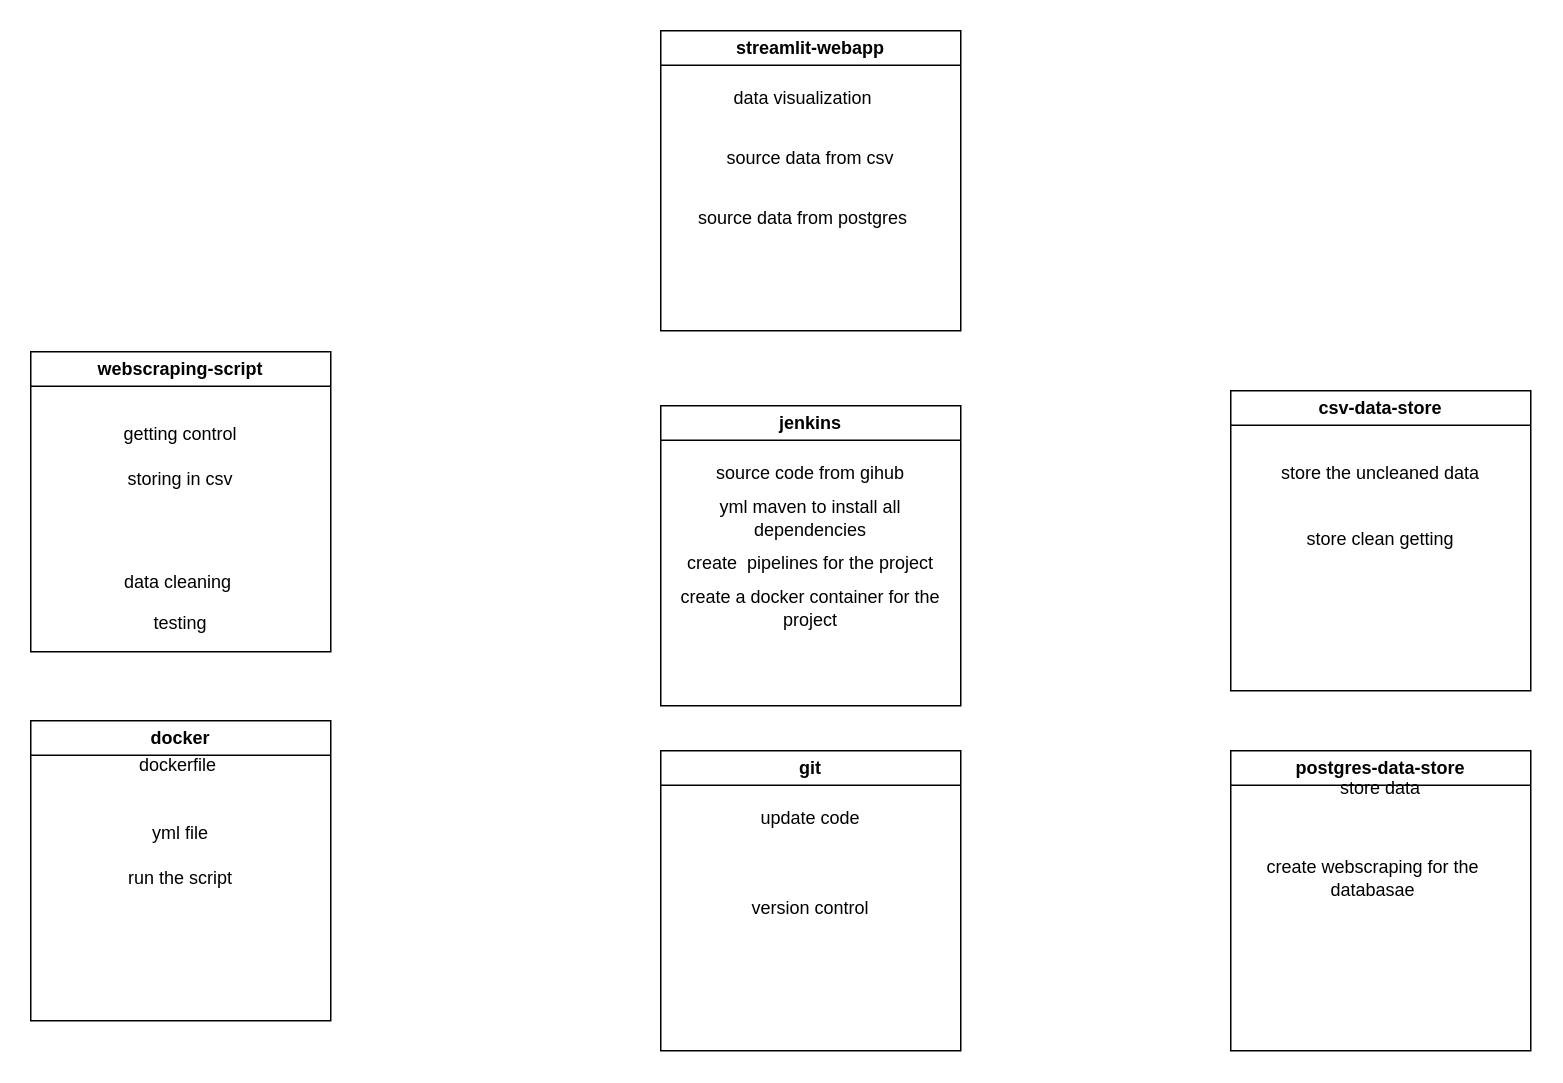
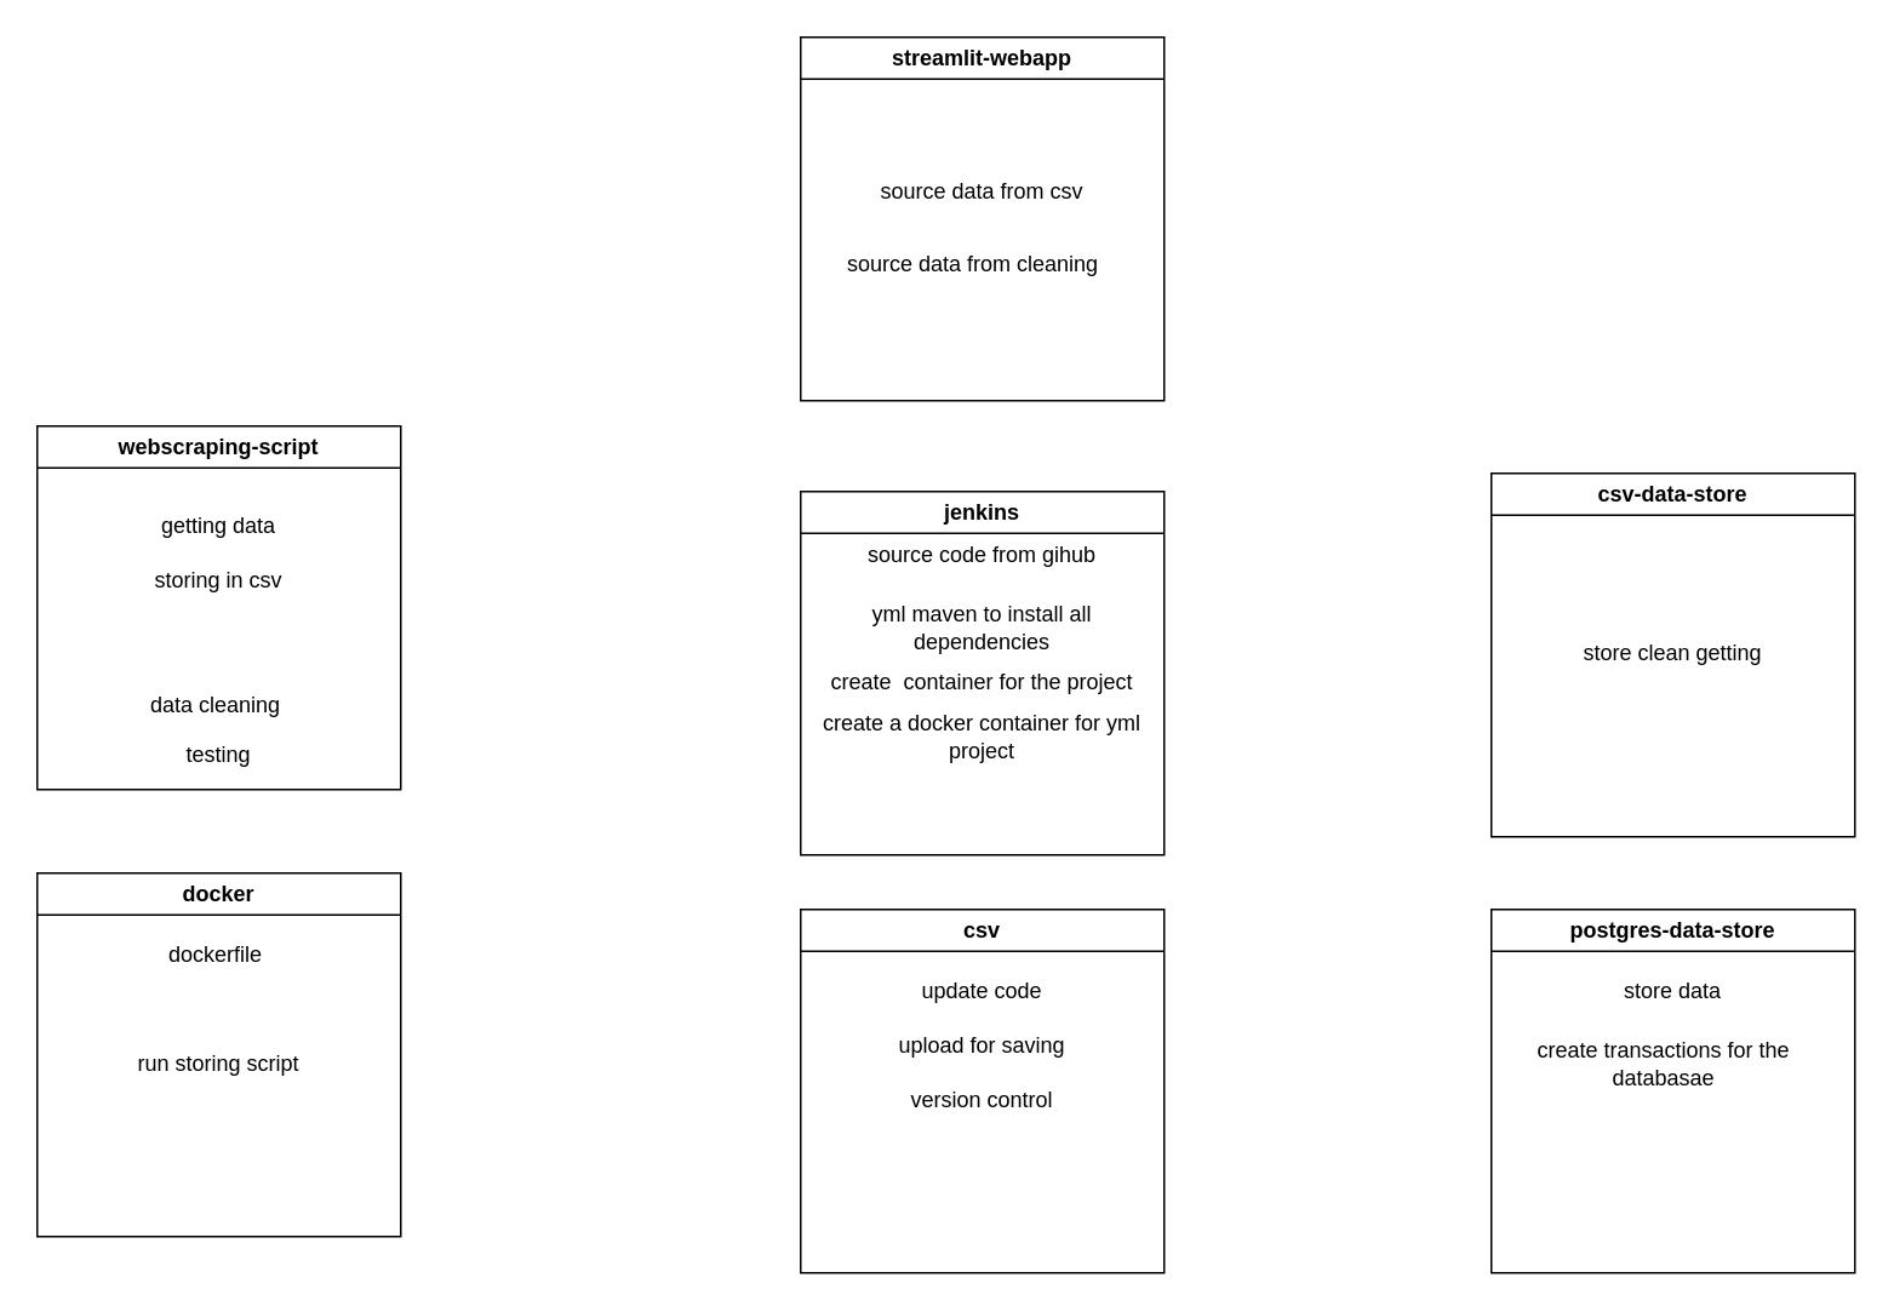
- <mxCell id="16" value="data visualization" style="text;html=1;strokeColor=none;fillColor=none;align=center;verticalAlign=middle;whiteSpace=wrap;rounded=0;" vertex="1" parent="15"><mxGeometry y="30" width="190" height="30" as="geometry" /></mxCell>
- <mxCell id="17" value="source data from postgres" style="text;html=1;strokeColor=none;fillColor=none;align=center;verticalAlign=middle;whiteSpace=wrap;rounded=0;" vertex="1" parent="15"><mxGeometry y="110" width="190" height="30" as="geometry" /></mxCell>
+ <mxCell id="17" value="source data from cleaning" style="text;html=1;strokeColor=none;fillColor=none;align=center;verticalAlign=middle;whiteSpace=wrap;rounded=0;" vertex="1" parent="15"><mxGeometry y="110" width="190" height="30" as="geometry" /></mxCell>
- <mxCell id="23" value="getting control" style="text;html=1;strokeColor=none;fillColor=none;align=center;verticalAlign=middle;whiteSpace=wrap;rounded=0;" vertex="1" parent="22"><mxGeometry x="5" y="40" width="190" height="30" as="geometry" /></mxCell>
+ <mxCell id="23" value="getting data" style="text;html=1;strokeColor=none;fillColor=none;align=center;verticalAlign=middle;whiteSpace=wrap;rounded=0;" vertex="1" parent="22"><mxGeometry x="5" y="40" width="190" height="30" as="geometry" /></mxCell>
- <mxCell id="3" value="source code from gihub" style="text;html=1;strokeColor=none;fillColor=none;align=center;verticalAlign=middle;whiteSpace=wrap;rounded=0;" vertex="1" parent="2"><mxGeometry x="5" y="30" width="190" height="30" as="geometry" /></mxCell>
+ <mxCell id="3" value="source code from gihub" style="text;html=1;strokeColor=none;fillColor=none;align=center;verticalAlign=middle;whiteSpace=wrap;rounded=0;" vertex="1" parent="2"><mxGeometry x="5" y="20" width="190" height="30" as="geometry" /></mxCell>
- <mxCell id="20" value="store the uncleaned data" style="text;html=1;strokeColor=none;fillColor=none;align=center;verticalAlign=middle;whiteSpace=wrap;rounded=0;" vertex="1" parent="19"><mxGeometry x="5" y="40" width="190" height="30" as="geometry" /></mxCell>
- <mxCell id="5" value="create&amp;nbsp; pipelines for the project" style="text;html=1;strokeColor=none;fillColor=none;align=center;verticalAlign=middle;whiteSpace=wrap;rounded=0;" vertex="1" parent="2"><mxGeometry x="5" y="90" width="190" height="30" as="geometry" /></mxCell>
+ <mxCell id="5" value="create&amp;nbsp; container for the project" style="text;html=1;strokeColor=none;fillColor=none;align=center;verticalAlign=middle;whiteSpace=wrap;rounded=0;" vertex="1" parent="2"><mxGeometry x="5" y="90" width="190" height="30" as="geometry" /></mxCell>
- <mxCell id="6" value="create a docker container for the project" style="text;html=1;strokeColor=none;fillColor=none;align=center;verticalAlign=middle;whiteSpace=wrap;rounded=0;" vertex="1" parent="2"><mxGeometry x="5" y="120" width="190" height="30" as="geometry" /></mxCell>
+ <mxCell id="6" value="create a docker container for yml project" style="text;html=1;strokeColor=none;fillColor=none;align=center;verticalAlign=middle;whiteSpace=wrap;rounded=0;" vertex="1" parent="2"><mxGeometry x="5" y="120" width="190" height="30" as="geometry" /></mxCell>
- <mxCell id="12" value="dockerfile&amp;nbsp;" style="text;html=1;strokeColor=none;fillColor=none;align=center;verticalAlign=middle;whiteSpace=wrap;rounded=0;" vertex="1" parent="11"><mxGeometry x="5" y="15" width="190" height="30" as="geometry" /></mxCell>
+ <mxCell id="12" value="dockerfile&amp;nbsp;" style="text;html=1;strokeColor=none;fillColor=none;align=center;verticalAlign=middle;whiteSpace=wrap;rounded=0;" vertex="1" parent="11"><mxGeometry x="5" y="30" width="190" height="30" as="geometry" /></mxCell>
- <mxCell id="7" value="git" style="swimlane;whiteSpace=wrap;html=1;" vertex="1" parent="1"><mxGeometry x="440" y="500" width="200" height="200" as="geometry" /></mxCell>
+ <mxCell id="7" value="csv" style="swimlane;whiteSpace=wrap;html=1;" vertex="1" parent="1"><mxGeometry x="440" y="500" width="200" height="200" as="geometry" /></mxCell>
- <mxCell id="28" value="store data" style="text;html=1;strokeColor=none;fillColor=none;align=center;verticalAlign=middle;whiteSpace=wrap;rounded=0;" vertex="1" parent="27"><mxGeometry x="5" y="10" width="190" height="30" as="geometry" /></mxCell>
+ <mxCell id="28" value="store data" style="text;html=1;strokeColor=none;fillColor=none;align=center;verticalAlign=middle;whiteSpace=wrap;rounded=0;" vertex="1" parent="27"><mxGeometry x="5" y="30" width="190" height="30" as="geometry" /></mxCell>
- <mxCell id="13" value="yml file" style="text;html=1;strokeColor=none;fillColor=none;align=center;verticalAlign=middle;whiteSpace=wrap;rounded=0;" vertex="1" parent="11"><mxGeometry x="5" y="60" width="190" height="30" as="geometry" /></mxCell>
+ <mxCell id="9" value="upload for saving" style="text;html=1;strokeColor=none;fillColor=none;align=center;verticalAlign=middle;whiteSpace=wrap;rounded=0;" vertex="1" parent="7"><mxGeometry x="5" y="60" width="190" height="30" as="geometry" /></mxCell>
- <mxCell id="14" value="run the script" style="text;html=1;strokeColor=none;fillColor=none;align=center;verticalAlign=middle;whiteSpace=wrap;rounded=0;" vertex="1" parent="11"><mxGeometry x="5" y="90" width="190" height="30" as="geometry" /></mxCell>
+ <mxCell id="14" value="run storing script" style="text;html=1;strokeColor=none;fillColor=none;align=center;verticalAlign=middle;whiteSpace=wrap;rounded=0;" vertex="1" parent="11"><mxGeometry x="5" y="90" width="190" height="30" as="geometry" /></mxCell>
- <mxCell id="29" value="create webscraping for the databasae" style="text;html=1;strokeColor=none;fillColor=none;align=center;verticalAlign=middle;whiteSpace=wrap;rounded=0;" vertex="1" parent="27"><mxGeometry y="70" width="190" height="30" as="geometry" /></mxCell>
+ <mxCell id="29" value="create transactions for the databasae" style="text;html=1;strokeColor=none;fillColor=none;align=center;verticalAlign=middle;whiteSpace=wrap;rounded=0;" vertex="1" parent="27"><mxGeometry y="70" width="190" height="30" as="geometry" /></mxCell>
